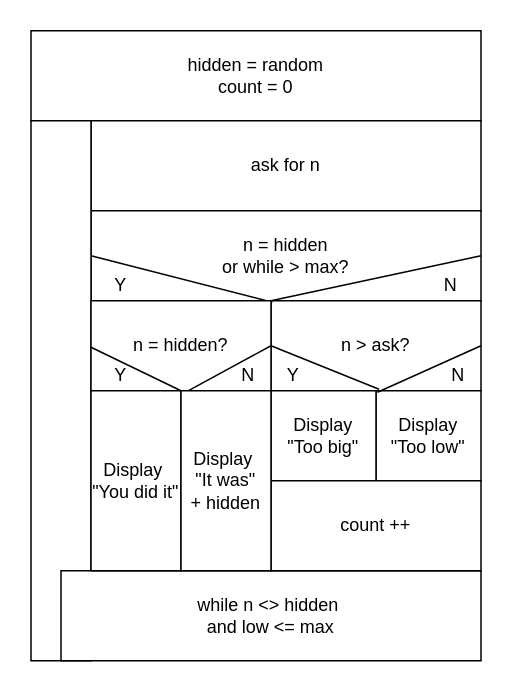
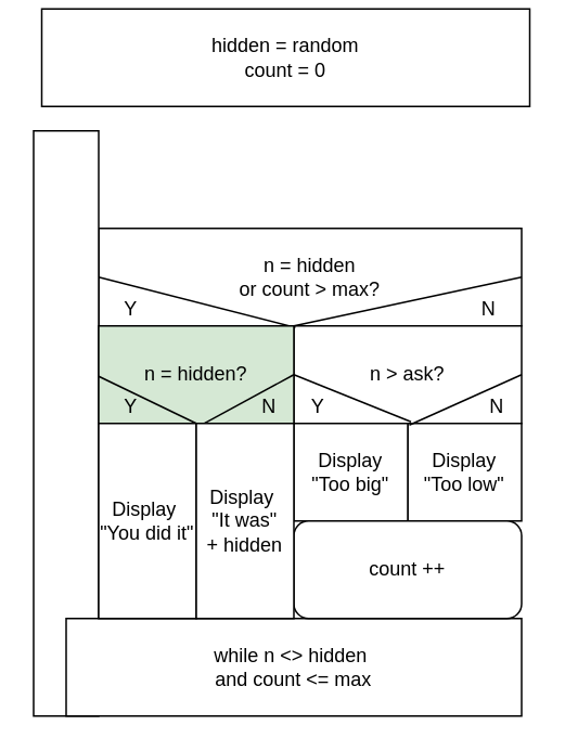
- <mxCell id="2" value="hidden = random&lt;br&gt;count = 0" style="rounded=0;whiteSpace=wrap;html=1;" parent="1" vertex="1"><mxGeometry x="20" y="20" width="300" height="60" as="geometry" /></mxCell>
+ <mxCell id="2" value="hidden = random&lt;br&gt;count = 0" style="rounded=0;whiteSpace=wrap;html=1;" parent="1" vertex="1"><mxGeometry x="25" y="5" width="300" height="60" as="geometry" /></mxCell>
- <mxCell id="3" value="ask for n" style="rounded=0;whiteSpace=wrap;html=1;" parent="1" vertex="1"><mxGeometry x="60" y="80" width="260" height="60" as="geometry" /></mxCell>
- <mxCell id="4" value="n = hidden&lt;br&gt;or while &amp;gt; max?" style="rounded=0;whiteSpace=wrap;html=1;" parent="1" vertex="1"><mxGeometry x="60" y="140" width="260" height="60" as="geometry" /></mxCell>
+ <mxCell id="4" value="n = hidden&lt;br&gt;or count &amp;gt; max?" style="rounded=0;whiteSpace=wrap;html=1;" parent="1" vertex="1"><mxGeometry x="60" y="140" width="260" height="60" as="geometry" /></mxCell>
- <mxCell id="19" value="n = hidden?" style="rounded=0;whiteSpace=wrap;html=1;" vertex="1" parent="1"><mxGeometry x="60" y="200" width="120" height="60" as="geometry" /></mxCell>
+ <mxCell id="19" value="n = hidden?" style="rounded=0;whiteSpace=wrap;html=1;fillColor=#d5e8d4;" vertex="1" parent="1"><mxGeometry x="60" y="200" width="120" height="60" as="geometry" /></mxCell>
- <mxCell id="20" value="count ++" style="rounded=0;whiteSpace=wrap;html=1;" vertex="1" parent="1"><mxGeometry x="180" y="320" width="140" height="60" as="geometry" /></mxCell>
+ <mxCell id="20" value="count ++" style="whiteSpace=wrap;html=1;rounded=1;" vertex="1" parent="1"><mxGeometry x="180" y="320" width="140" height="60" as="geometry" /></mxCell>
- <mxCell id="18" value="while n &amp;lt;&amp;gt; hidden&amp;nbsp;&lt;br&gt;and low &amp;lt;= max" style="rounded=0;whiteSpace=wrap;html=1;" parent="1" vertex="1"><mxGeometry x="40" y="380" width="280" height="60" as="geometry" /></mxCell>
+ <mxCell id="18" value="while n &amp;lt;&amp;gt; hidden&amp;nbsp;&lt;br&gt;and count &amp;lt;= max" style="rounded=0;whiteSpace=wrap;html=1;" parent="1" vertex="1"><mxGeometry x="40" y="380" width="280" height="60" as="geometry" /></mxCell>
